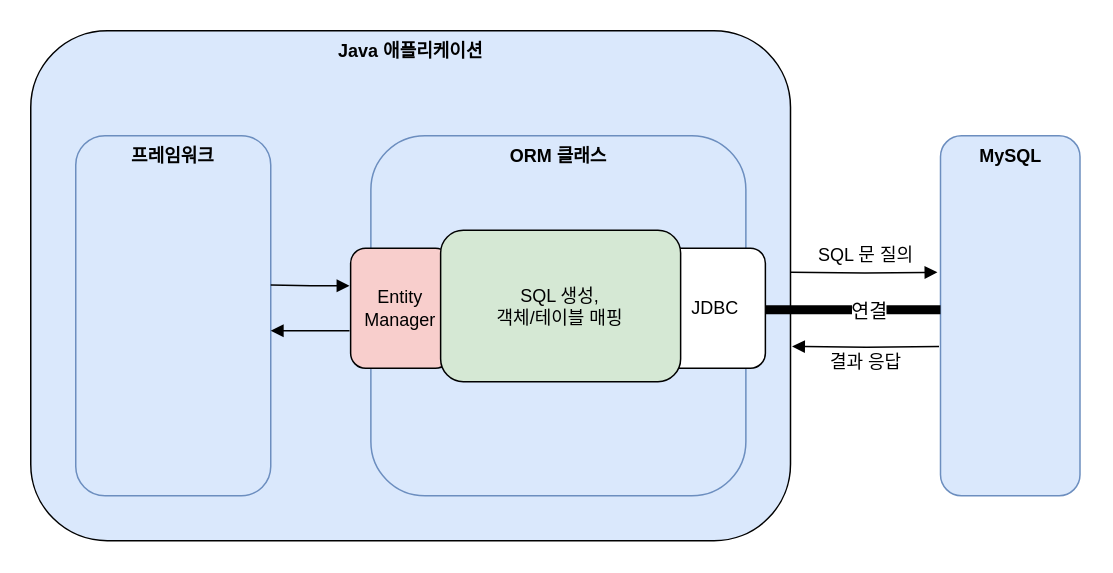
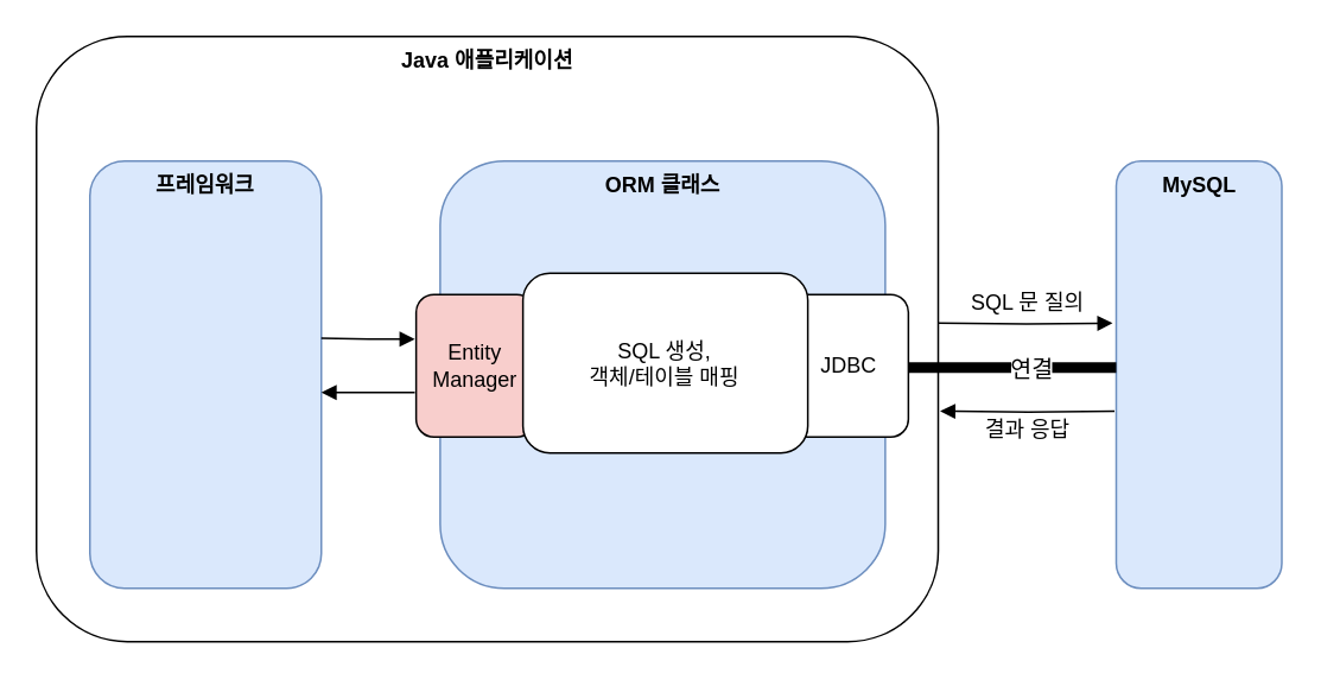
- <mxCell id="2" value="&lt;b&gt;Java 애플리케이션&lt;/b&gt;" style="rounded=1;whiteSpace=wrap;html=1;verticalAlign=top;fillColor=#dae8fc;" vertex="1" parent="1"><mxGeometry x="20" y="20" width="506.5" height="340" as="geometry" /></mxCell>
+ <mxCell id="2" value="&lt;b&gt;Java 애플리케이션&lt;/b&gt;" style="rounded=1;whiteSpace=wrap;html=1;verticalAlign=top;" vertex="1" parent="1"><mxGeometry x="20" y="20" width="506.5" height="340" as="geometry" /></mxCell>
- <mxCell id="7" value="SQL 생성,&lt;br&gt;객체/테이블 매핑" style="rounded=1;whiteSpace=wrap;html=1;fillColor=#d5e8d4;" vertex="1" parent="1"><mxGeometry x="293.25" y="153" width="160" height="101" as="geometry" /></mxCell>
+ <mxCell id="7" value="SQL 생성,&lt;br&gt;객체/테이블 매핑" style="rounded=1;whiteSpace=wrap;html=1;" vertex="1" parent="1"><mxGeometry x="293.25" y="153" width="160" height="101" as="geometry" /></mxCell>
